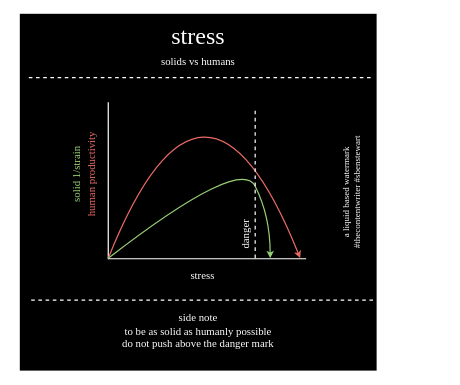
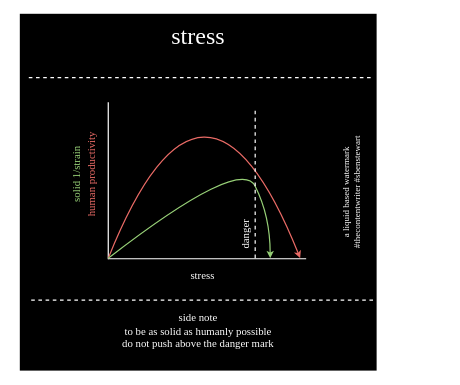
- <mxCell id="4" value="&lt;font&gt;&lt;span style=&quot;font-size: 18px&quot;&gt;&lt;font color=&quot;#ffffff&quot;&gt;solids vs humans&lt;/font&gt;&lt;/span&gt;&lt;br&gt;&lt;/font&gt;" style="text;html=1;strokeColor=none;fillColor=none;align=center;verticalAlign=middle;whiteSpace=wrap;rounded=0;fontFamily=xkcd;" parent="1" vertex="1"><mxGeometry x="30" y="92" width="600" height="20" as="geometry" /></mxCell>
